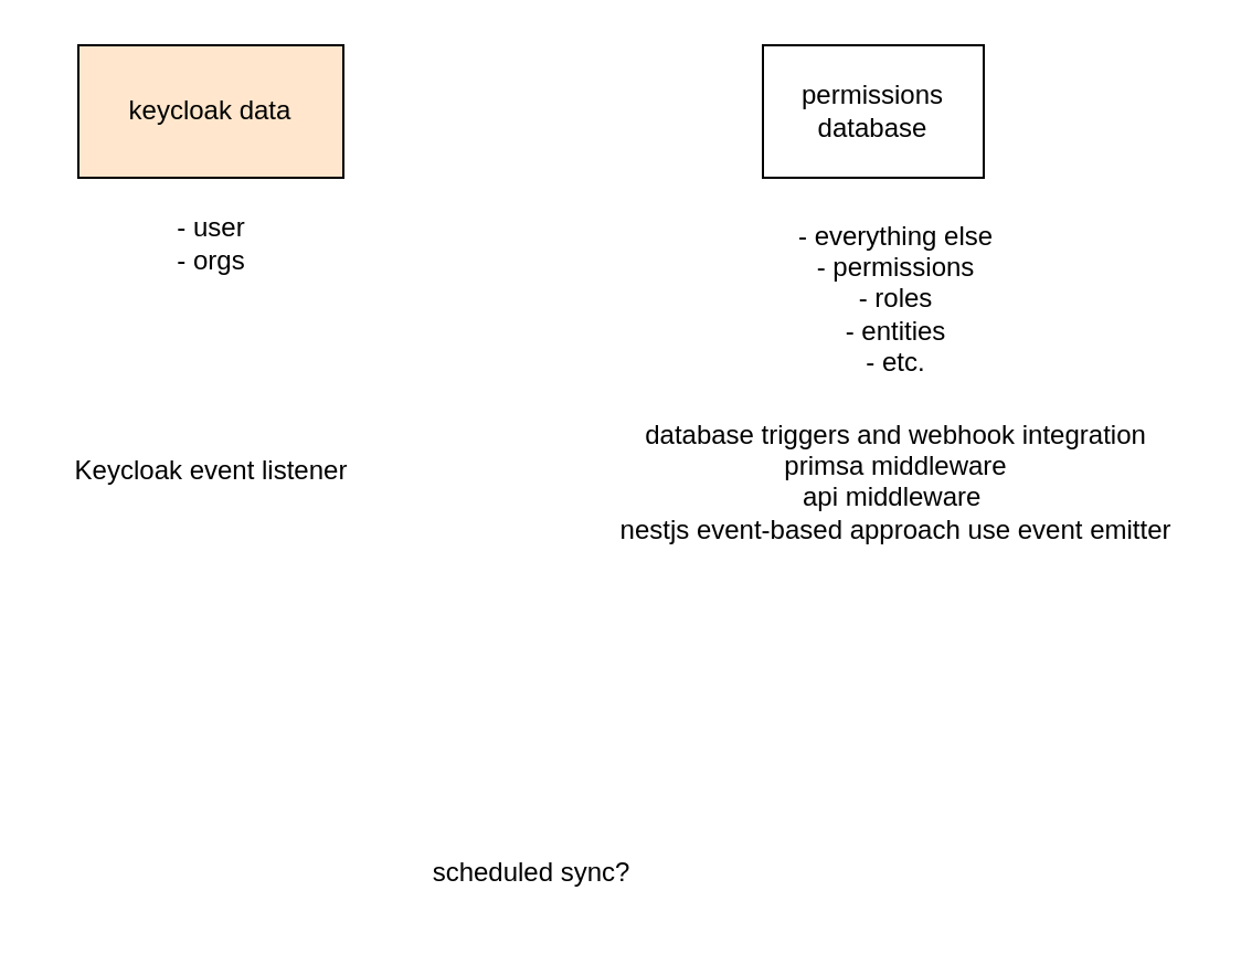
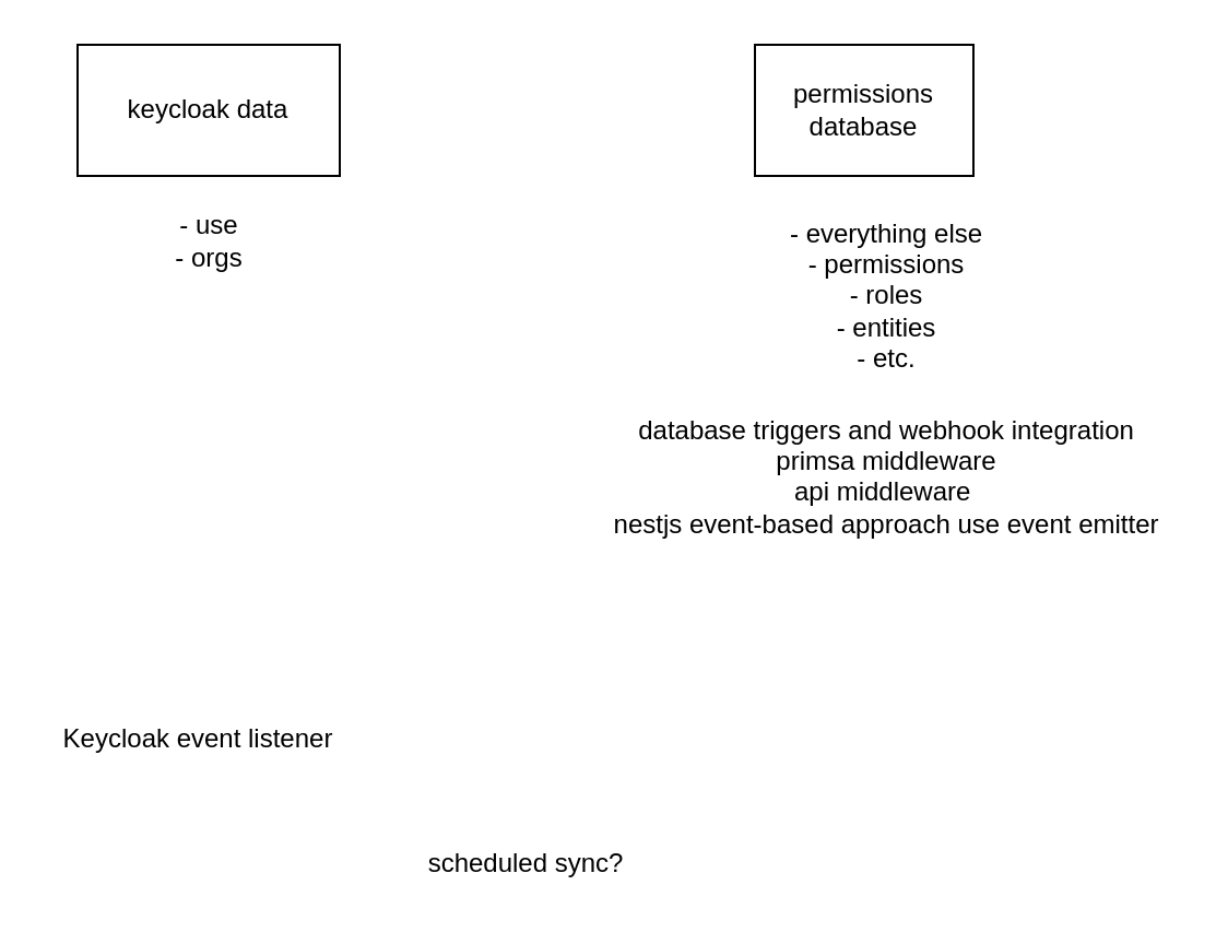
- <mxCell id="2" value="keycloak data" style="rounded=0;whiteSpace=wrap;html=1;fillColor=#ffe6cc;" vertex="1" parent="1"><mxGeometry x="35" y="20" width="120" height="60" as="geometry" /></mxCell>
+ <mxCell id="2" value="keycloak data" style="rounded=0;whiteSpace=wrap;html=1;" vertex="1" parent="1"><mxGeometry x="35" y="20" width="120" height="60" as="geometry" /></mxCell>
- <mxCell id="3" value="- user&lt;div&gt;- orgs&lt;/div&gt;" style="text;html=1;align=center;verticalAlign=middle;resizable=0;points=[];autosize=1;strokeColor=none;fillColor=none;" vertex="1" parent="1"><mxGeometry x="70" y="90" width="50" height="40" as="geometry" /></mxCell>
+ <mxCell id="3" value="- use&lt;div&gt;- orgs&lt;/div&gt;" style="text;html=1;align=center;verticalAlign=middle;resizable=0;points=[];autosize=1;strokeColor=none;fillColor=none;" vertex="1" parent="1"><mxGeometry x="70" y="90" width="50" height="40" as="geometry" /></mxCell>
- <mxCell id="6" value="Keycloak event listener&lt;div&gt;&lt;br&gt;&lt;/div&gt;" style="text;html=1;align=center;verticalAlign=middle;resizable=0;points=[];autosize=1;strokeColor=none;fillColor=none;" vertex="1" parent="1"><mxGeometry x="20" y="200" width="150" height="40" as="geometry" /></mxCell>
+ <mxCell id="6" value="Keycloak event listener&lt;div&gt;&lt;br&gt;&lt;/div&gt;" style="text;html=1;align=center;verticalAlign=middle;resizable=0;points=[];autosize=1;strokeColor=none;fillColor=none;" vertex="1" parent="1"><mxGeometry x="15" y="325" width="150" height="40" as="geometry" /></mxCell>
